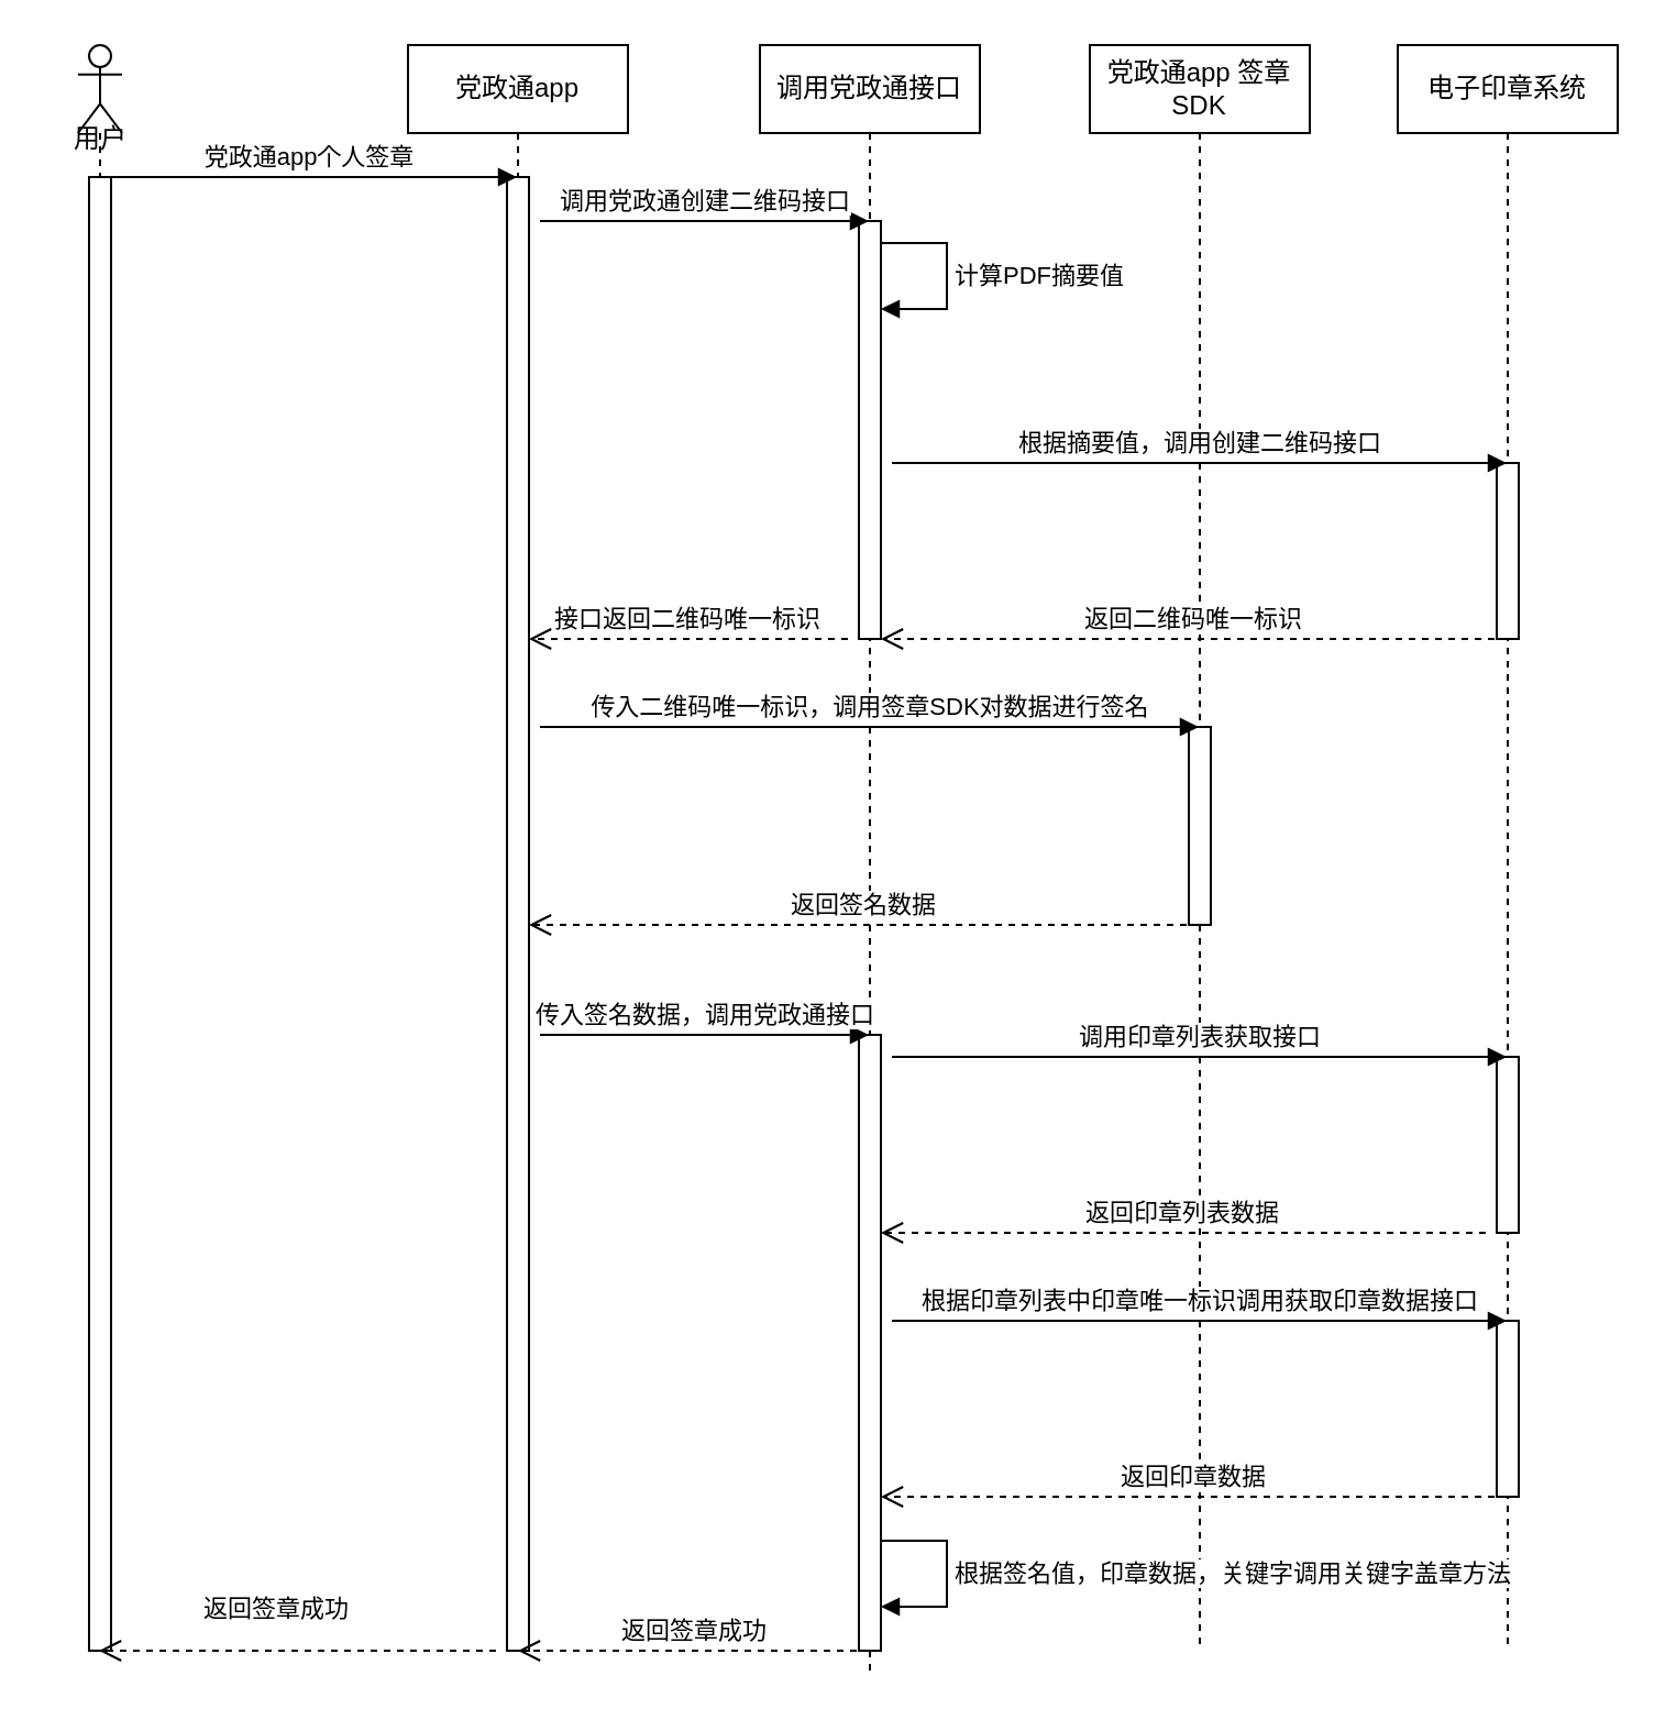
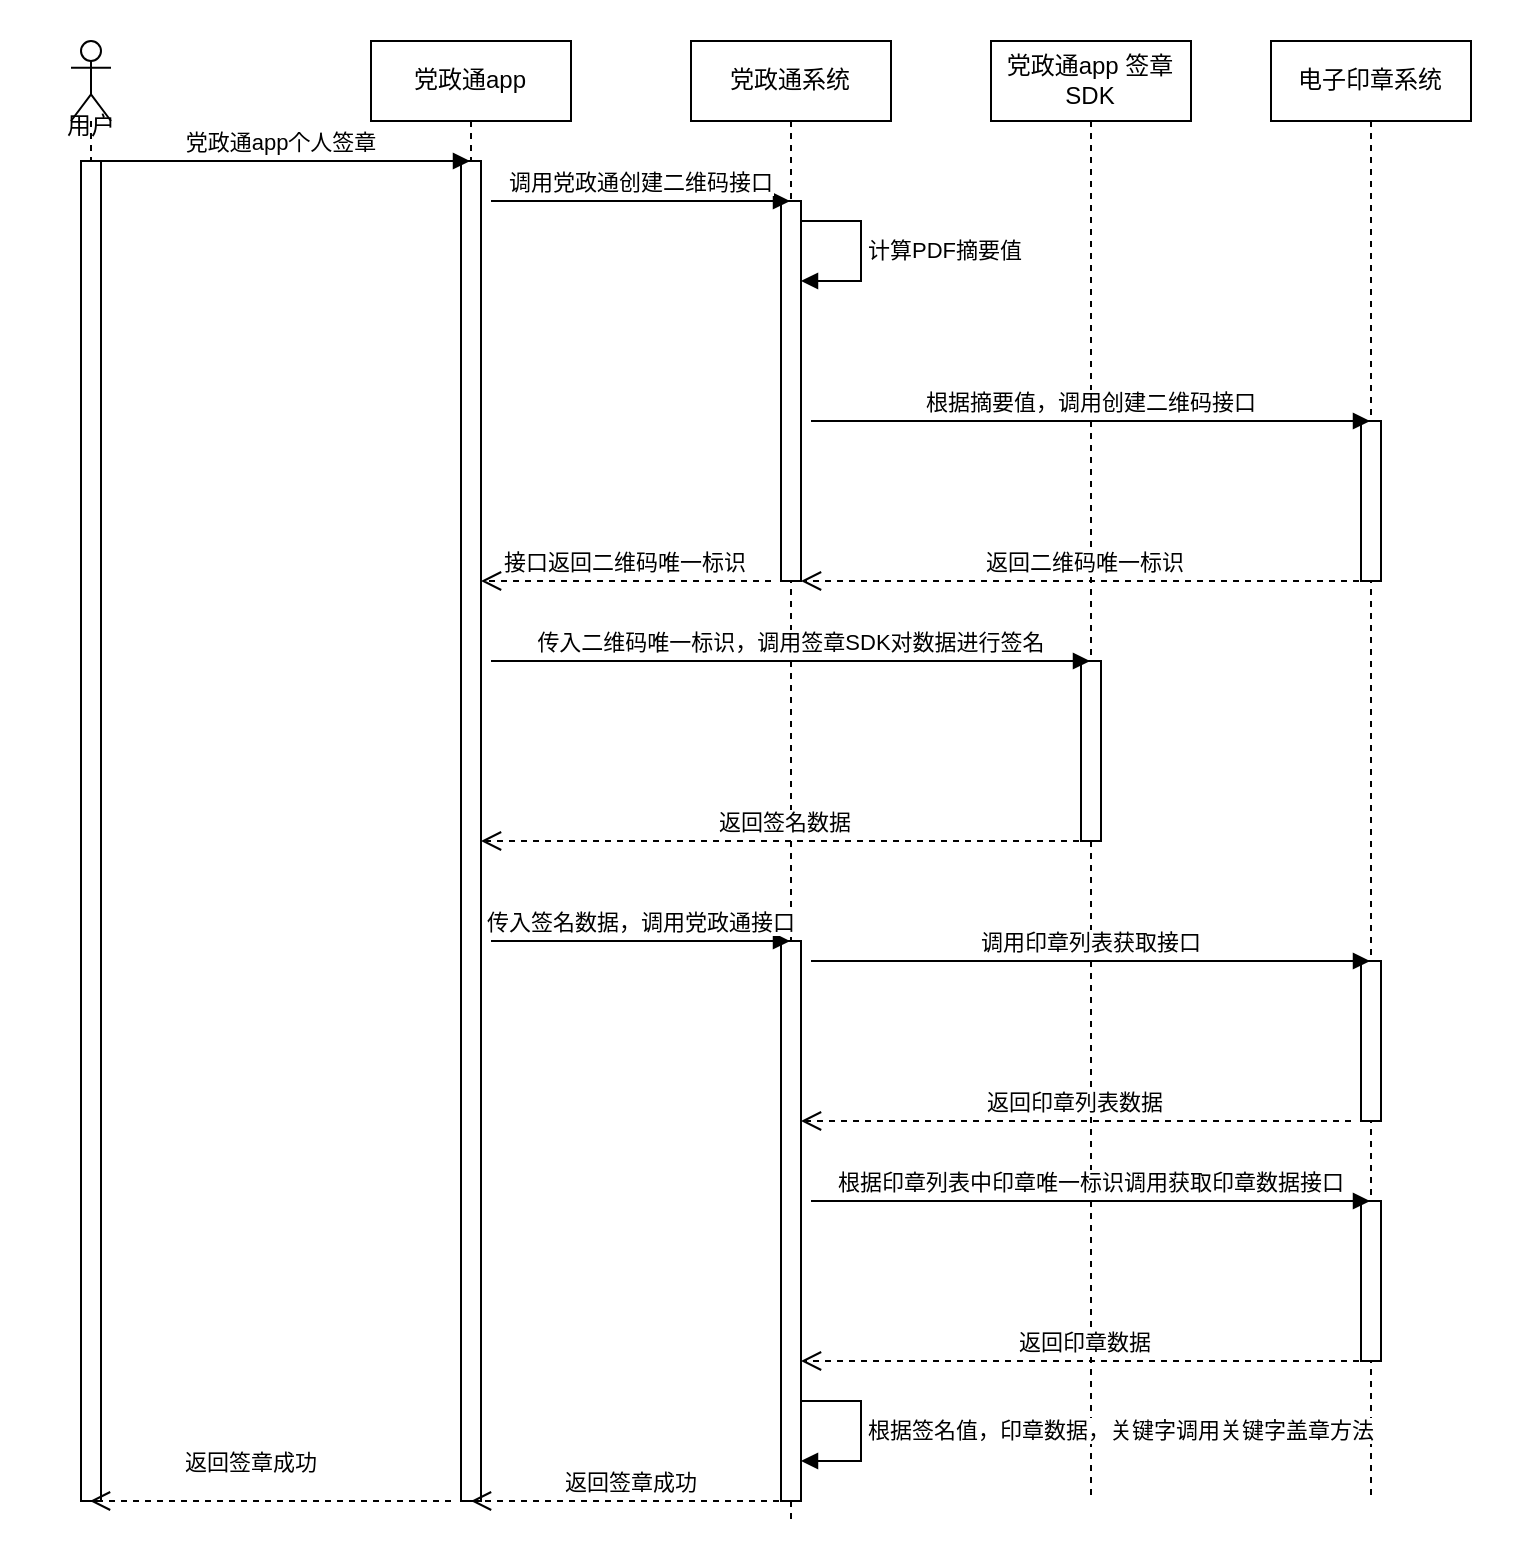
- <mxCell id="12" value="调用党政通接口" style="shape=umlLifeline;perimeter=lifelinePerimeter;whiteSpace=wrap;html=1;container=1;dropTarget=0;collapsible=0;recursiveResize=0;outlineConnect=0;portConstraint=eastwest;newEdgeStyle={&quot;edgeStyle&quot;:&quot;elbowEdgeStyle&quot;,&quot;elbow&quot;:&quot;vertical&quot;,&quot;curved&quot;:0,&quot;rounded&quot;:0};" vertex="1" parent="1"><mxGeometry x="345" y="20" width="100" height="740" as="geometry" /></mxCell>
+ <mxCell id="12" value="党政通系统" style="shape=umlLifeline;perimeter=lifelinePerimeter;whiteSpace=wrap;html=1;container=1;dropTarget=0;collapsible=0;recursiveResize=0;outlineConnect=0;portConstraint=eastwest;newEdgeStyle={&quot;edgeStyle&quot;:&quot;elbowEdgeStyle&quot;,&quot;elbow&quot;:&quot;vertical&quot;,&quot;curved&quot;:0,&quot;rounded&quot;:0};" vertex="1" parent="1"><mxGeometry x="345" y="20" width="100" height="740" as="geometry" /></mxCell>
